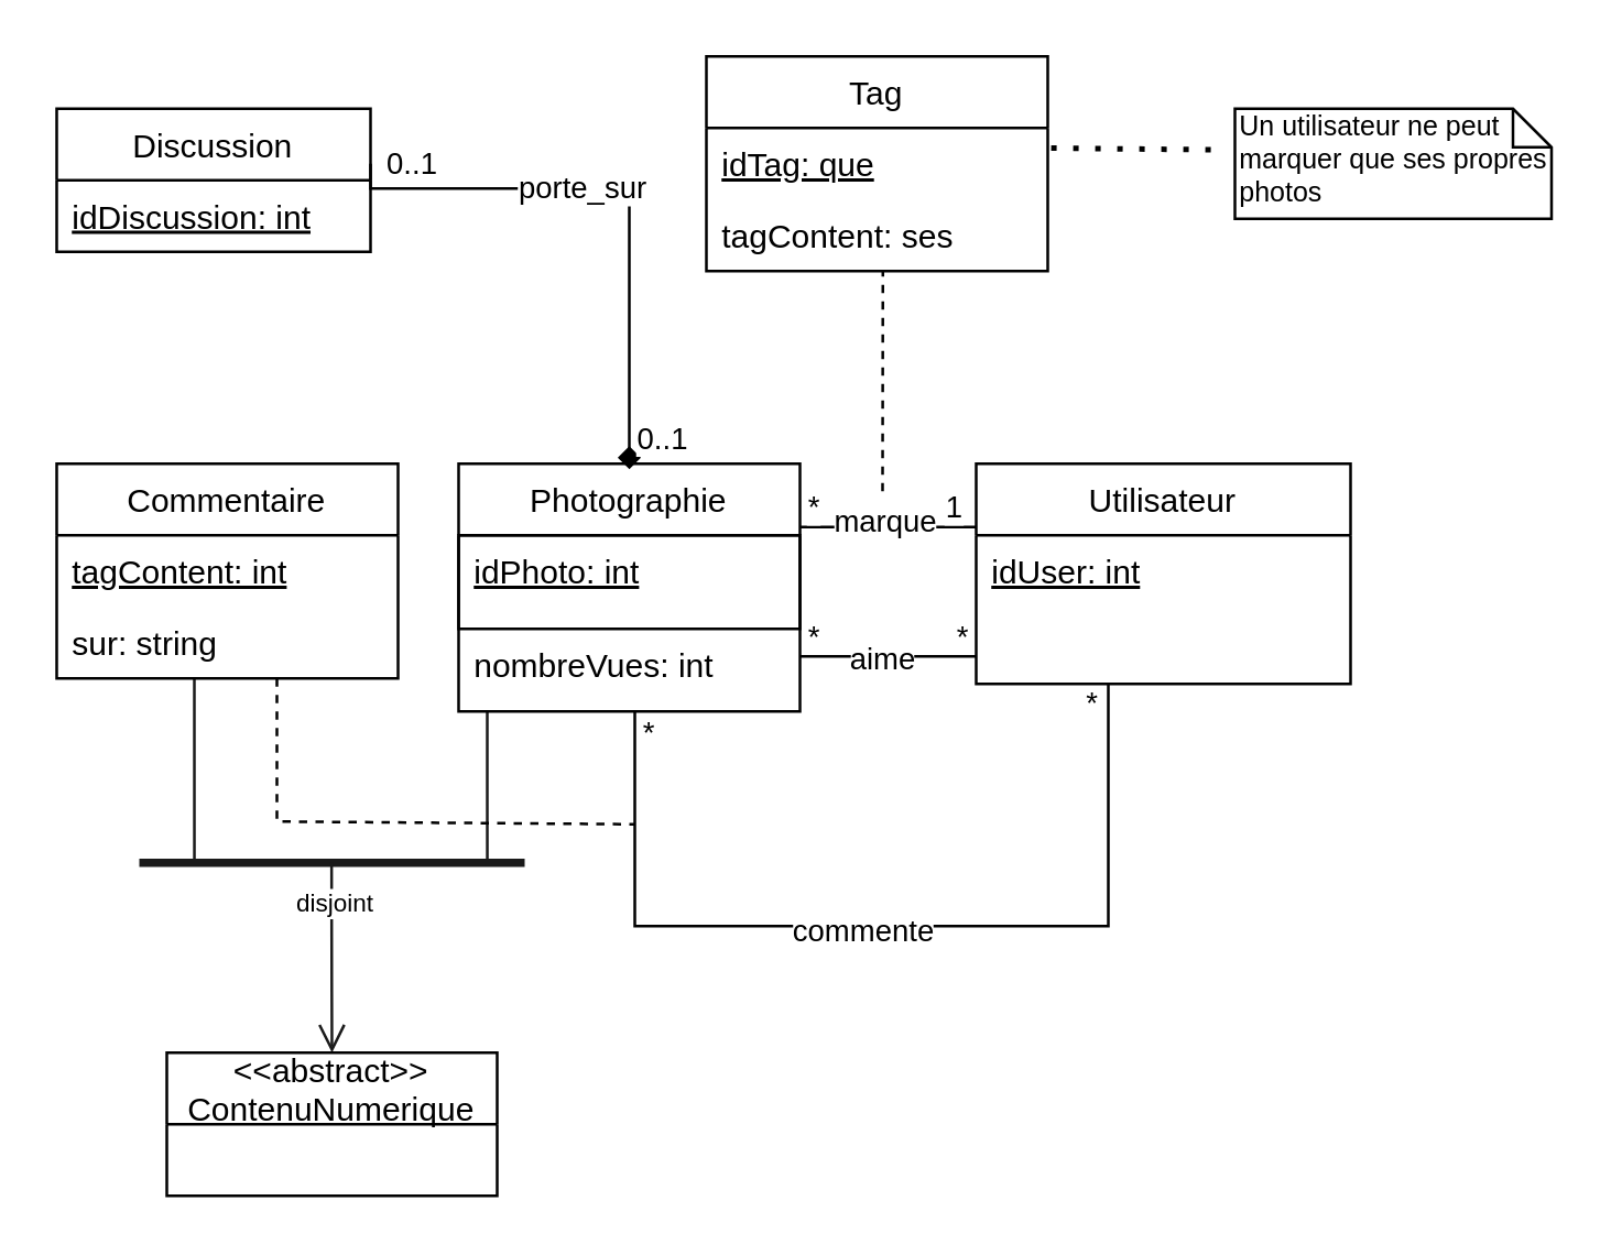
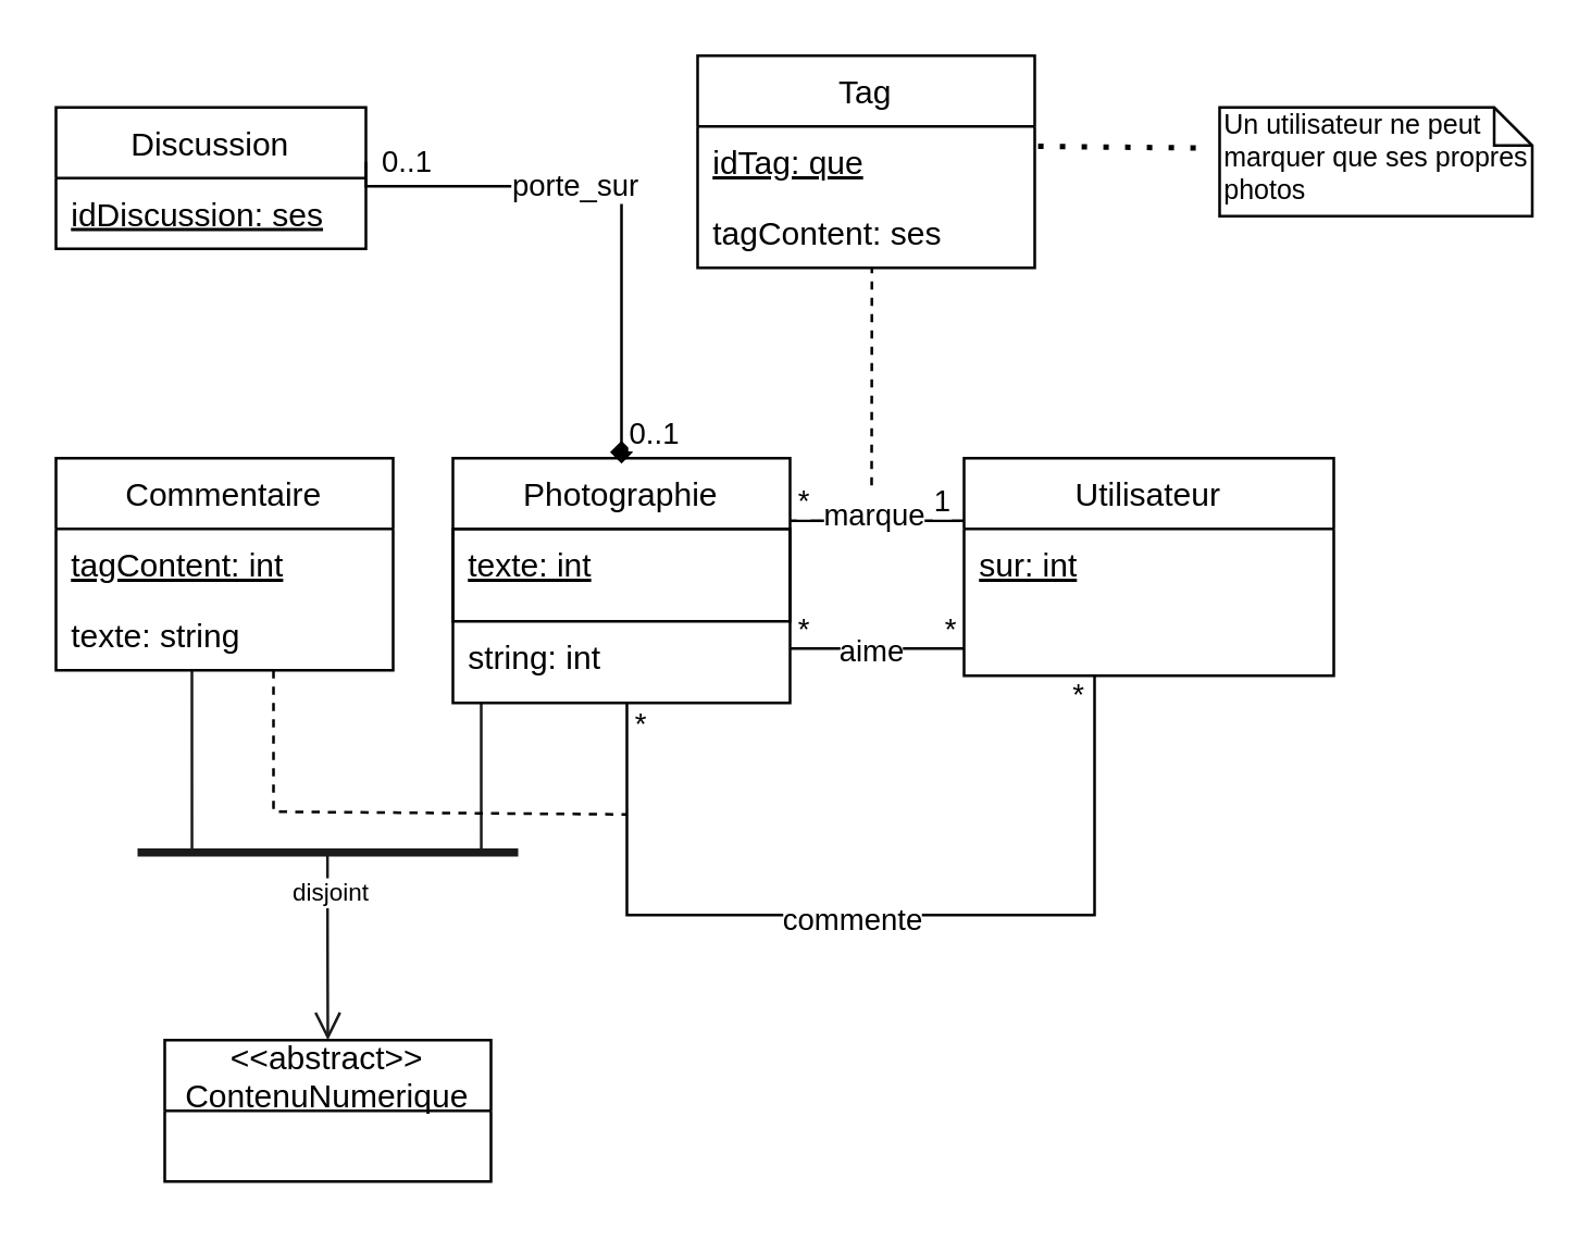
- <mxCell id="39" value="idDiscussion: int" style="text;strokeColor=none;fillColor=none;align=left;verticalAlign=top;spacingLeft=4;spacingRight=4;overflow=hidden;rotatable=0;points=[[0,0.5],[1,0.5]];portConstraint=eastwest;fontStyle=4" parent="38" vertex="1"><mxGeometry y="26" width="114" height="26" as="geometry" /></mxCell>
+ <mxCell id="39" value="idDiscussion: ses" style="text;strokeColor=none;fillColor=none;align=left;verticalAlign=top;spacingLeft=4;spacingRight=4;overflow=hidden;rotatable=0;points=[[0,0.5],[1,0.5]];portConstraint=eastwest;fontStyle=4" parent="38" vertex="1"><mxGeometry y="26" width="114" height="26" as="geometry" /></mxCell>
- <mxCell id="18" value="idPhoto: int" style="text;fillColor=none;align=left;verticalAlign=top;spacingLeft=4;spacingRight=4;overflow=hidden;rotatable=0;points=[[0,0.5],[1,0.5]];portConstraint=eastwest;fontStyle=4;strokeColor=#000000;" parent="17" vertex="1"><mxGeometry y="26" width="124" height="34" as="geometry" /></mxCell>
+ <mxCell id="18" value="texte: int" style="text;fillColor=none;align=left;verticalAlign=top;spacingLeft=4;spacingRight=4;overflow=hidden;rotatable=0;points=[[0,0.5],[1,0.5]];portConstraint=eastwest;fontStyle=4;strokeColor=#000000;" parent="17" vertex="1"><mxGeometry y="26" width="124" height="34" as="geometry" /></mxCell>
- <mxCell id="7" value="idUser: int" style="text;strokeColor=none;fillColor=none;align=left;verticalAlign=top;spacingLeft=4;spacingRight=4;overflow=hidden;rotatable=0;points=[[0,0.5],[1,0.5]];portConstraint=eastwest;fontStyle=4" parent="6" vertex="1"><mxGeometry y="26" width="136" height="54" as="geometry" /></mxCell>
+ <mxCell id="7" value="sur: int" style="text;strokeColor=none;fillColor=none;align=left;verticalAlign=top;spacingLeft=4;spacingRight=4;overflow=hidden;rotatable=0;points=[[0,0.5],[1,0.5]];portConstraint=eastwest;fontStyle=4" parent="6" vertex="1"><mxGeometry y="26" width="136" height="54" as="geometry" /></mxCell>
- <mxCell id="31" value="sur: string" style="text;strokeColor=none;fillColor=none;align=left;verticalAlign=top;spacingLeft=4;spacingRight=4;overflow=hidden;rotatable=0;points=[[0,0.5],[1,0.5]];portConstraint=eastwest;fontStyle=0" parent="29" vertex="1"><mxGeometry y="52" width="124" height="26" as="geometry" /></mxCell>
+ <mxCell id="31" value="texte: string" style="text;strokeColor=none;fillColor=none;align=left;verticalAlign=top;spacingLeft=4;spacingRight=4;overflow=hidden;rotatable=0;points=[[0,0.5],[1,0.5]];portConstraint=eastwest;fontStyle=0" parent="29" vertex="1"><mxGeometry y="52" width="124" height="26" as="geometry" /></mxCell>
- <mxCell id="19" value="nombreVues: int" style="text;strokeColor=none;fillColor=none;align=left;verticalAlign=top;spacingLeft=4;spacingRight=4;overflow=hidden;rotatable=0;points=[[0,0.5],[1,0.5]];portConstraint=eastwest;fontStyle=0" parent="17" vertex="1"><mxGeometry y="60" width="124" height="30" as="geometry" /></mxCell>
+ <mxCell id="19" value="string: int" style="text;strokeColor=none;fillColor=none;align=left;verticalAlign=top;spacingLeft=4;spacingRight=4;overflow=hidden;rotatable=0;points=[[0,0.5],[1,0.5]];portConstraint=eastwest;fontStyle=0" parent="17" vertex="1"><mxGeometry y="60" width="124" height="30" as="geometry" /></mxCell>
